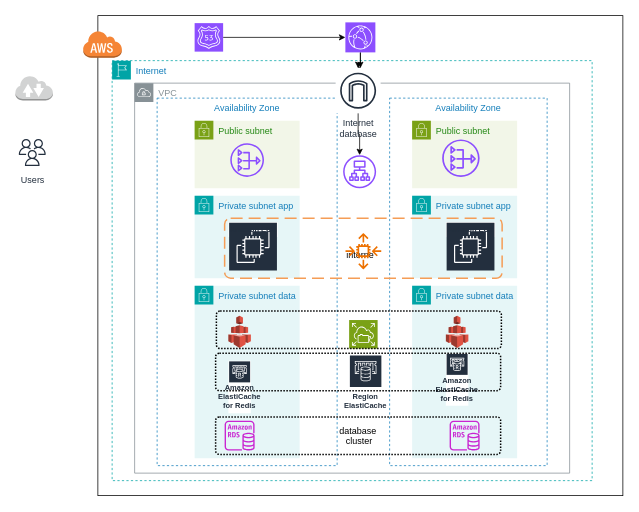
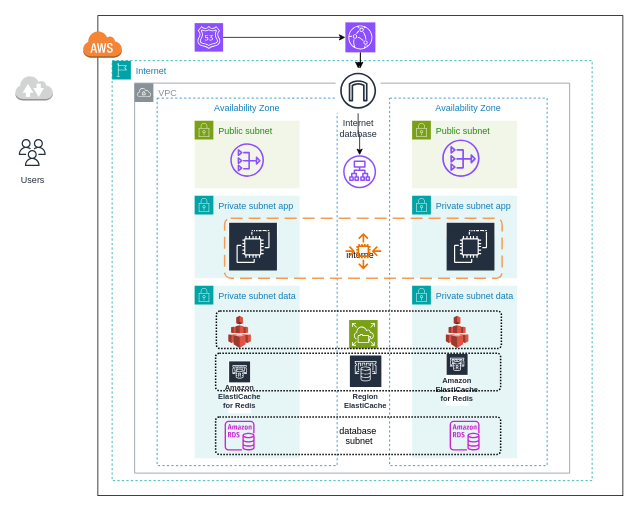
- <mxCell id="32" value="database&#10; cluster" style="rounded=1;arcSize=10;dashed=1;fillColor=none;gradientColor=none;dashPattern=1 1;strokeWidth=2;" vertex="1" parent="4"><mxGeometry x="138" y="475" width="380" height="50" as="geometry" /></mxCell>
+ <mxCell id="32" value="database&#10; subnet" style="rounded=1;arcSize=10;dashed=1;fillColor=none;gradientColor=none;dashPattern=1 1;strokeWidth=2;" vertex="1" parent="4"><mxGeometry x="138" y="475" width="380" height="50" as="geometry" /></mxCell>
